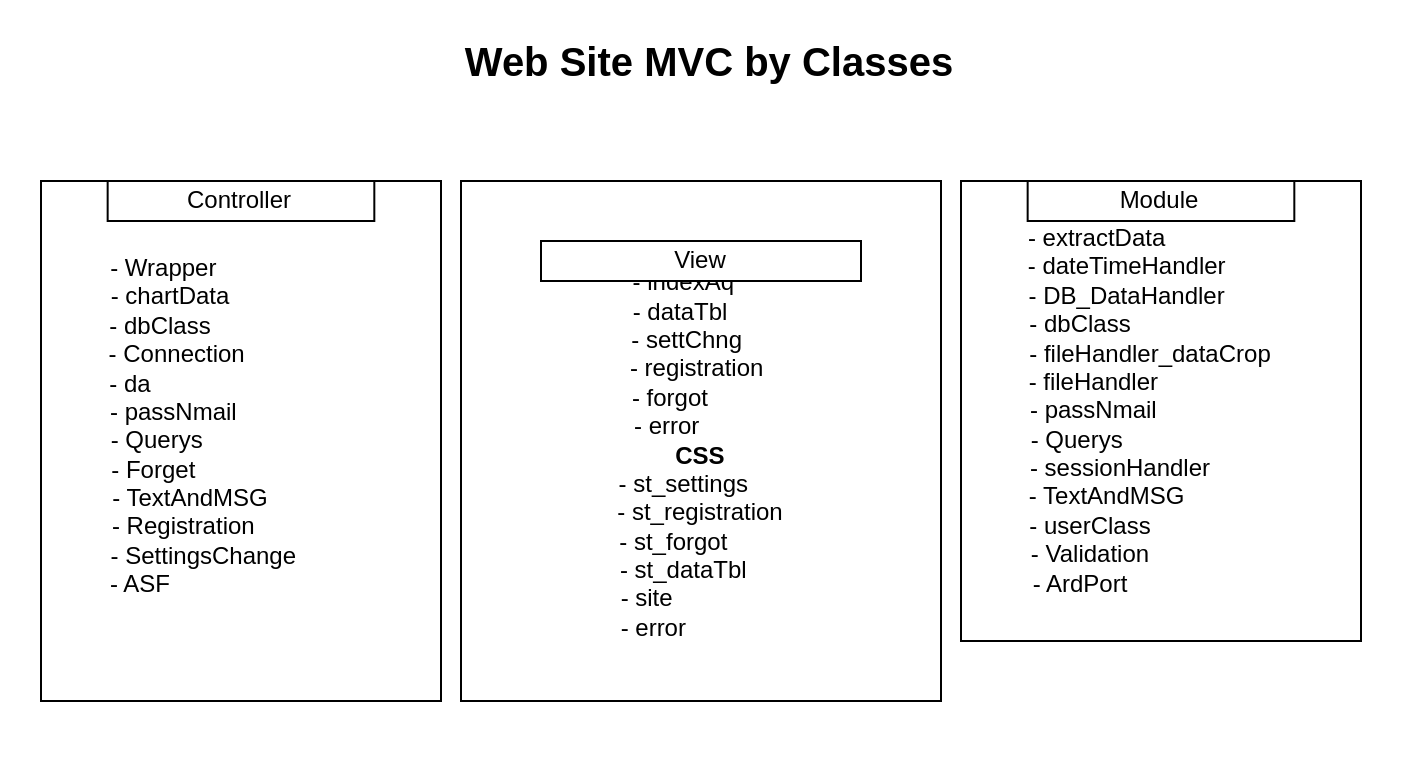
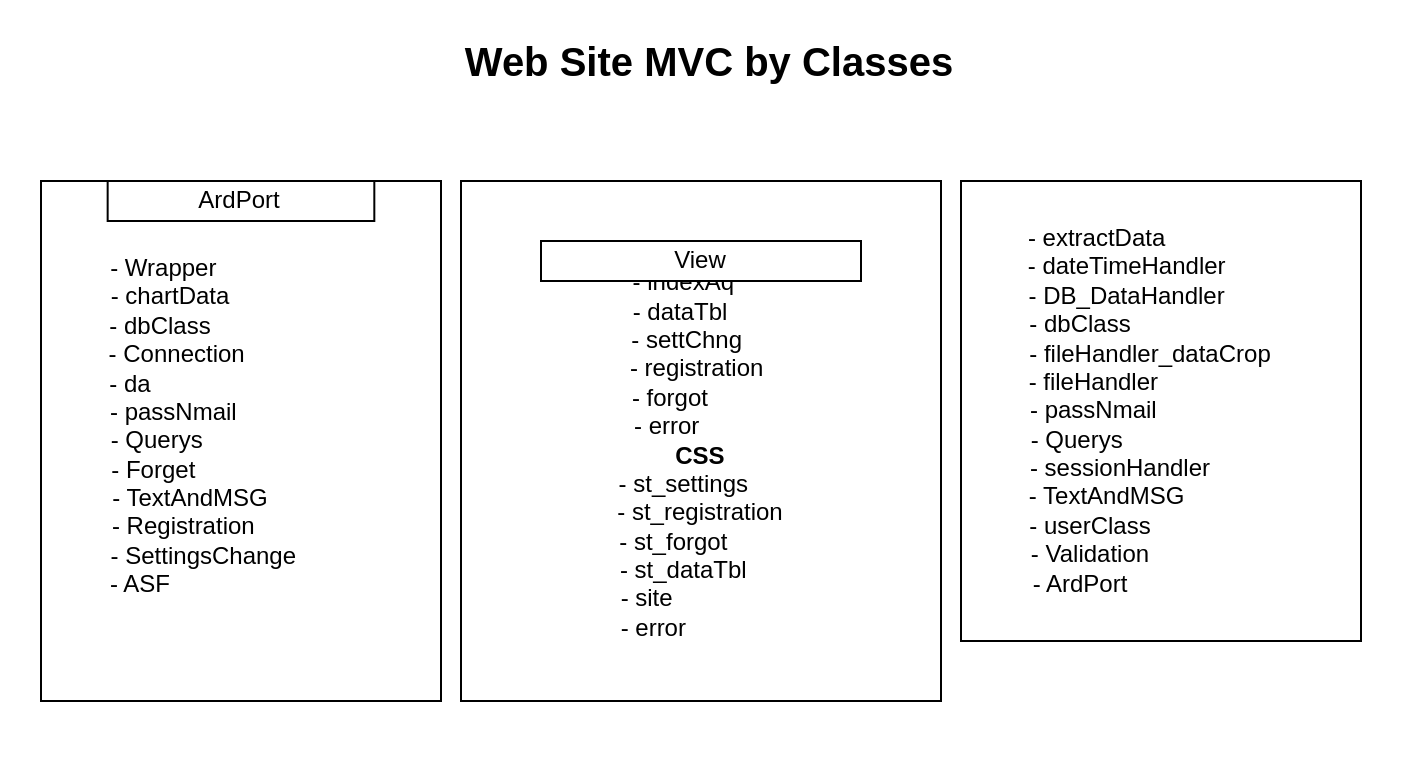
- <mxCell id="8" value="Controller" style="rounded=0;whiteSpace=wrap;html=1;" vertex="1" parent="6"><mxGeometry x="33.333" width="133.333" height="20" as="geometry" /></mxCell>
+ <mxCell id="8" value="ArdPort" style="rounded=0;whiteSpace=wrap;html=1;" vertex="1" parent="6"><mxGeometry x="33.333" width="133.333" height="20" as="geometry" /></mxCell>
- <mxCell id="11" value="Module" style="rounded=0;whiteSpace=wrap;html=1;" vertex="1" parent="9"><mxGeometry x="33.333" width="133.333" height="20" as="geometry" /></mxCell>
